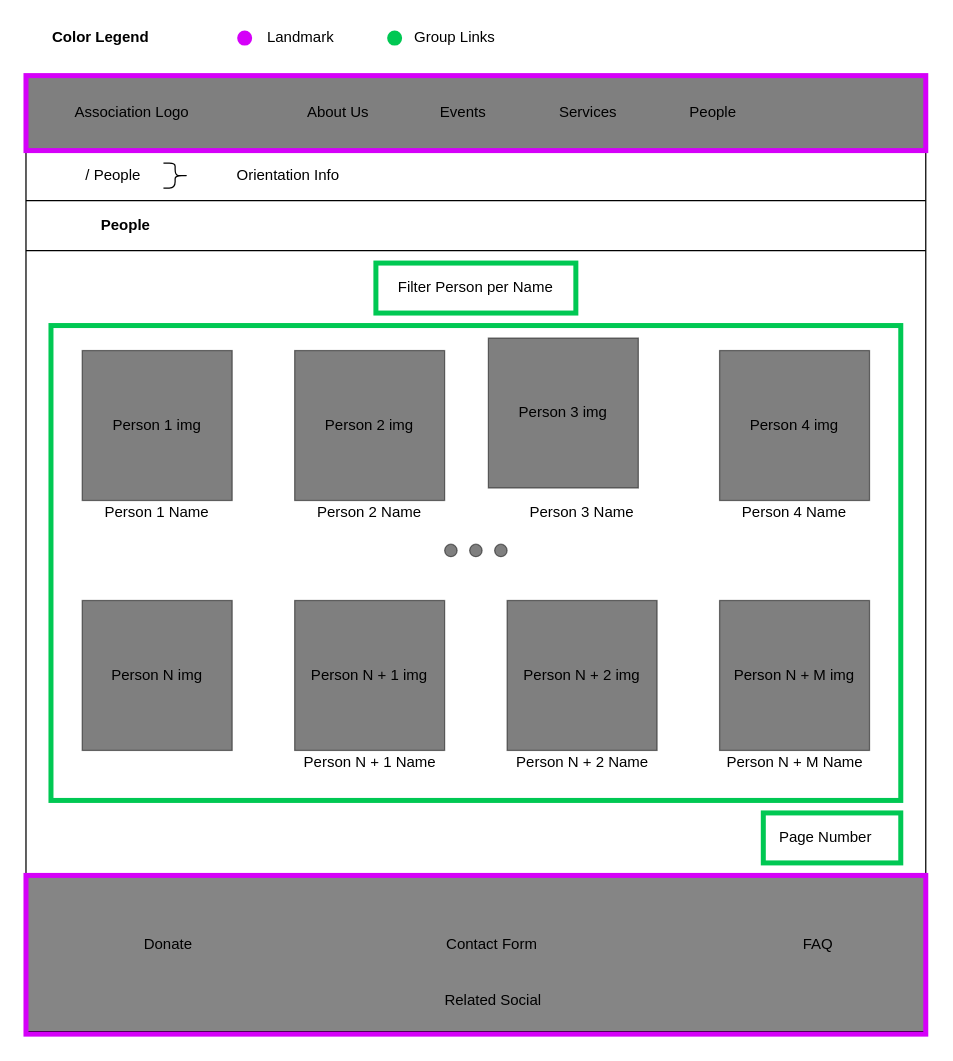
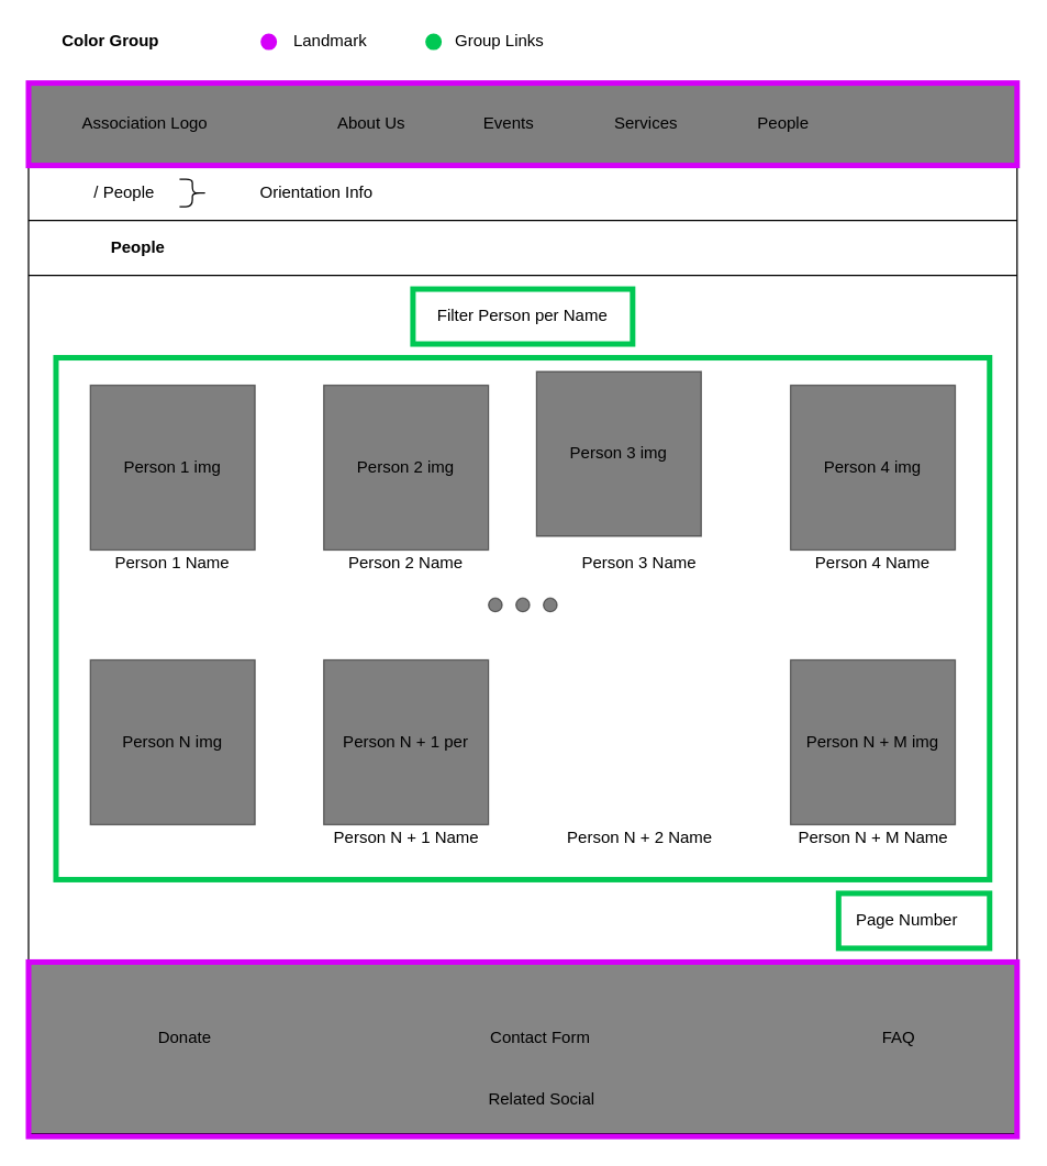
- <mxCell id="38" value="Color Legend" style="text;html=1;strokeColor=none;fillColor=none;align=center;verticalAlign=middle;whiteSpace=wrap;rounded=0;fontColor=#000000;opacity=50;fontStyle=1" parent="1" vertex="1"><mxGeometry x="20" width="120" height="20" as="geometry" y="20" /></mxCell>
+ <mxCell id="38" value="Color Group" style="text;html=1;strokeColor=none;fillColor=none;align=center;verticalAlign=middle;whiteSpace=wrap;rounded=0;fontColor=#000000;opacity=50;fontStyle=1" parent="1" vertex="1"><mxGeometry x="20" width="120" height="20" as="geometry" y="20" /></mxCell>
- <mxCell id="30" value="Person N + 1 img" style="rounded=0;whiteSpace=wrap;html=1;strokeColor=#000000;strokeWidth=1;fillColor=#000000;gradientColor=none;fontColor=#000000;opacity=50;" parent="1" vertex="1"><mxGeometry x="235" y="480" width="120" height="120" as="geometry" /></mxCell>
+ <mxCell id="30" value="Person N + 1 per" style="rounded=0;whiteSpace=wrap;html=1;strokeColor=#000000;strokeWidth=1;fillColor=#000000;gradientColor=none;fontColor=#000000;opacity=50;" parent="1" vertex="1"><mxGeometry x="235" y="480" width="120" height="120" as="geometry" /></mxCell>
- <mxCell id="35" value="Person N + 2 img" style="rounded=0;whiteSpace=wrap;html=1;strokeColor=#000000;strokeWidth=1;fillColor=#000000;gradientColor=none;fontColor=#000000;opacity=50;" parent="1" vertex="1"><mxGeometry x="405" y="480" width="120" height="120" as="geometry" /></mxCell>
